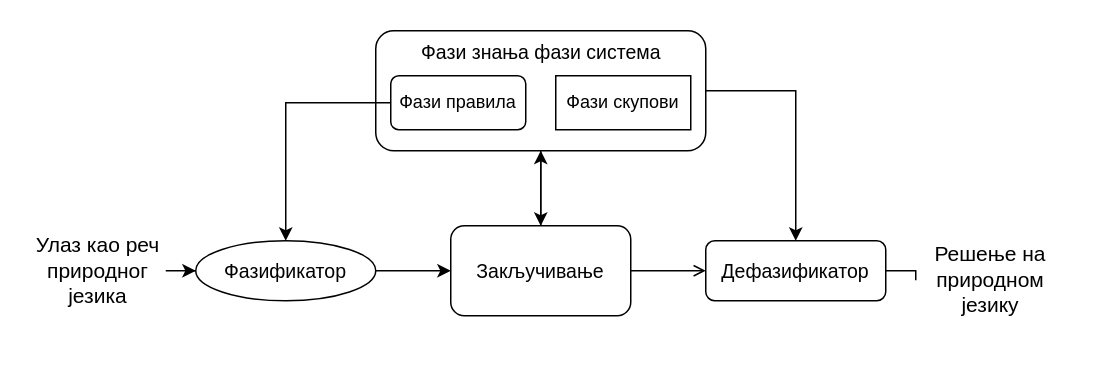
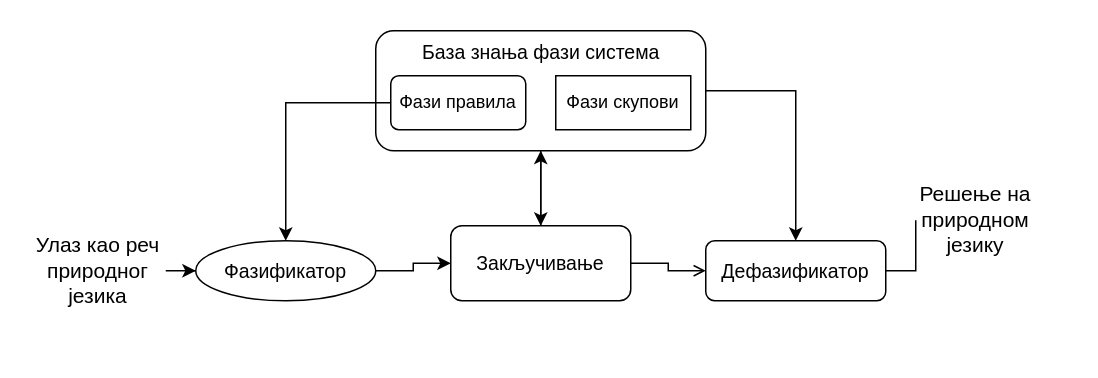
- <mxCell id="7" value="&lt;span style=&quot;font-weight: normal;&quot;&gt;&lt;font style=&quot;font-size: 13px;&quot;&gt;Фази знања фази система&lt;/font&gt;&lt;/span&gt;" style="text;strokeColor=none;fillColor=none;html=1;fontSize=24;fontStyle=1;verticalAlign=middle;align=center;movable=1;resizable=1;rotatable=1;deletable=1;editable=1;connectable=1;" vertex="1" parent="3"><mxGeometry x="10" y="2.5" width="200" height="17.5" as="geometry" /></mxCell>
+ <mxCell id="7" value="&lt;span style=&quot;font-weight: normal;&quot;&gt;&lt;font style=&quot;font-size: 13px;&quot;&gt;База знања фази система&lt;/font&gt;&lt;/span&gt;" style="text;strokeColor=none;fillColor=none;html=1;fontSize=24;fontStyle=1;verticalAlign=middle;align=center;movable=1;resizable=1;rotatable=1;deletable=1;editable=1;connectable=1;" vertex="1" parent="3"><mxGeometry x="10" y="2.5" width="200" height="17.5" as="geometry" /></mxCell>
- <mxCell id="14" value="Закључивање" style="rounded=1;whiteSpace=wrap;html=1;fontSize=13;" vertex="1" parent="2"><mxGeometry x="280" y="130" width="120" height="60" as="geometry" /></mxCell>
+ <mxCell id="14" value="Закључивање" style="rounded=1;whiteSpace=wrap;html=1;fontSize=13;" vertex="1" parent="2"><mxGeometry x="280" y="130" width="120" height="50" as="geometry" /></mxCell>
- <mxCell id="19" value="&lt;font style=&quot;font-size: 14px;&quot;&gt;Решење на природном језику&lt;/font&gt;" style="text;html=1;strokeColor=none;fillColor=none;align=center;verticalAlign=middle;whiteSpace=wrap;rounded=0;fontSize=13;" vertex="1" parent="2"><mxGeometry x="590" y="122.5" width="100" height="87.5" as="geometry" /></mxCell>
+ <mxCell id="19" value="&lt;font style=&quot;font-size: 14px;&quot;&gt;Решење на природном језику&lt;/font&gt;" style="text;html=1;strokeColor=none;fillColor=none;align=center;verticalAlign=middle;whiteSpace=wrap;rounded=0;fontSize=13;" vertex="1" parent="2"><mxGeometry x="580" y="82.5" width="100" height="87.5" as="geometry" /></mxCell>
